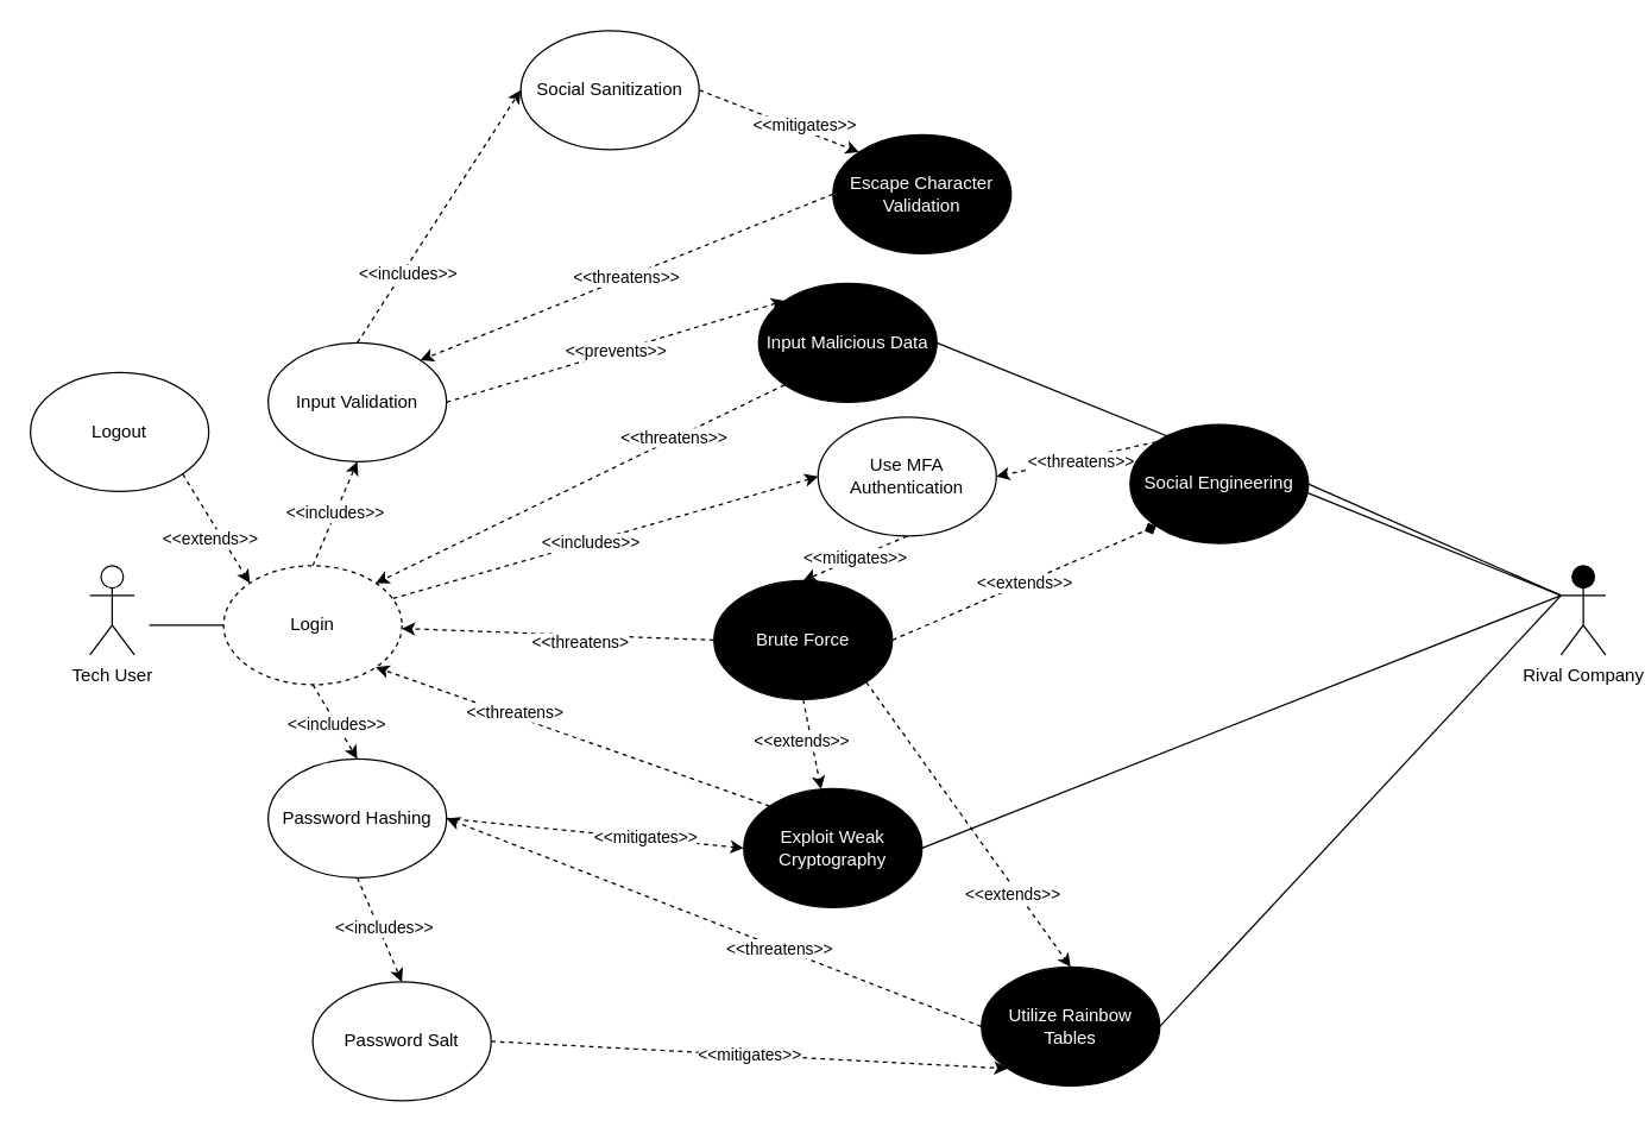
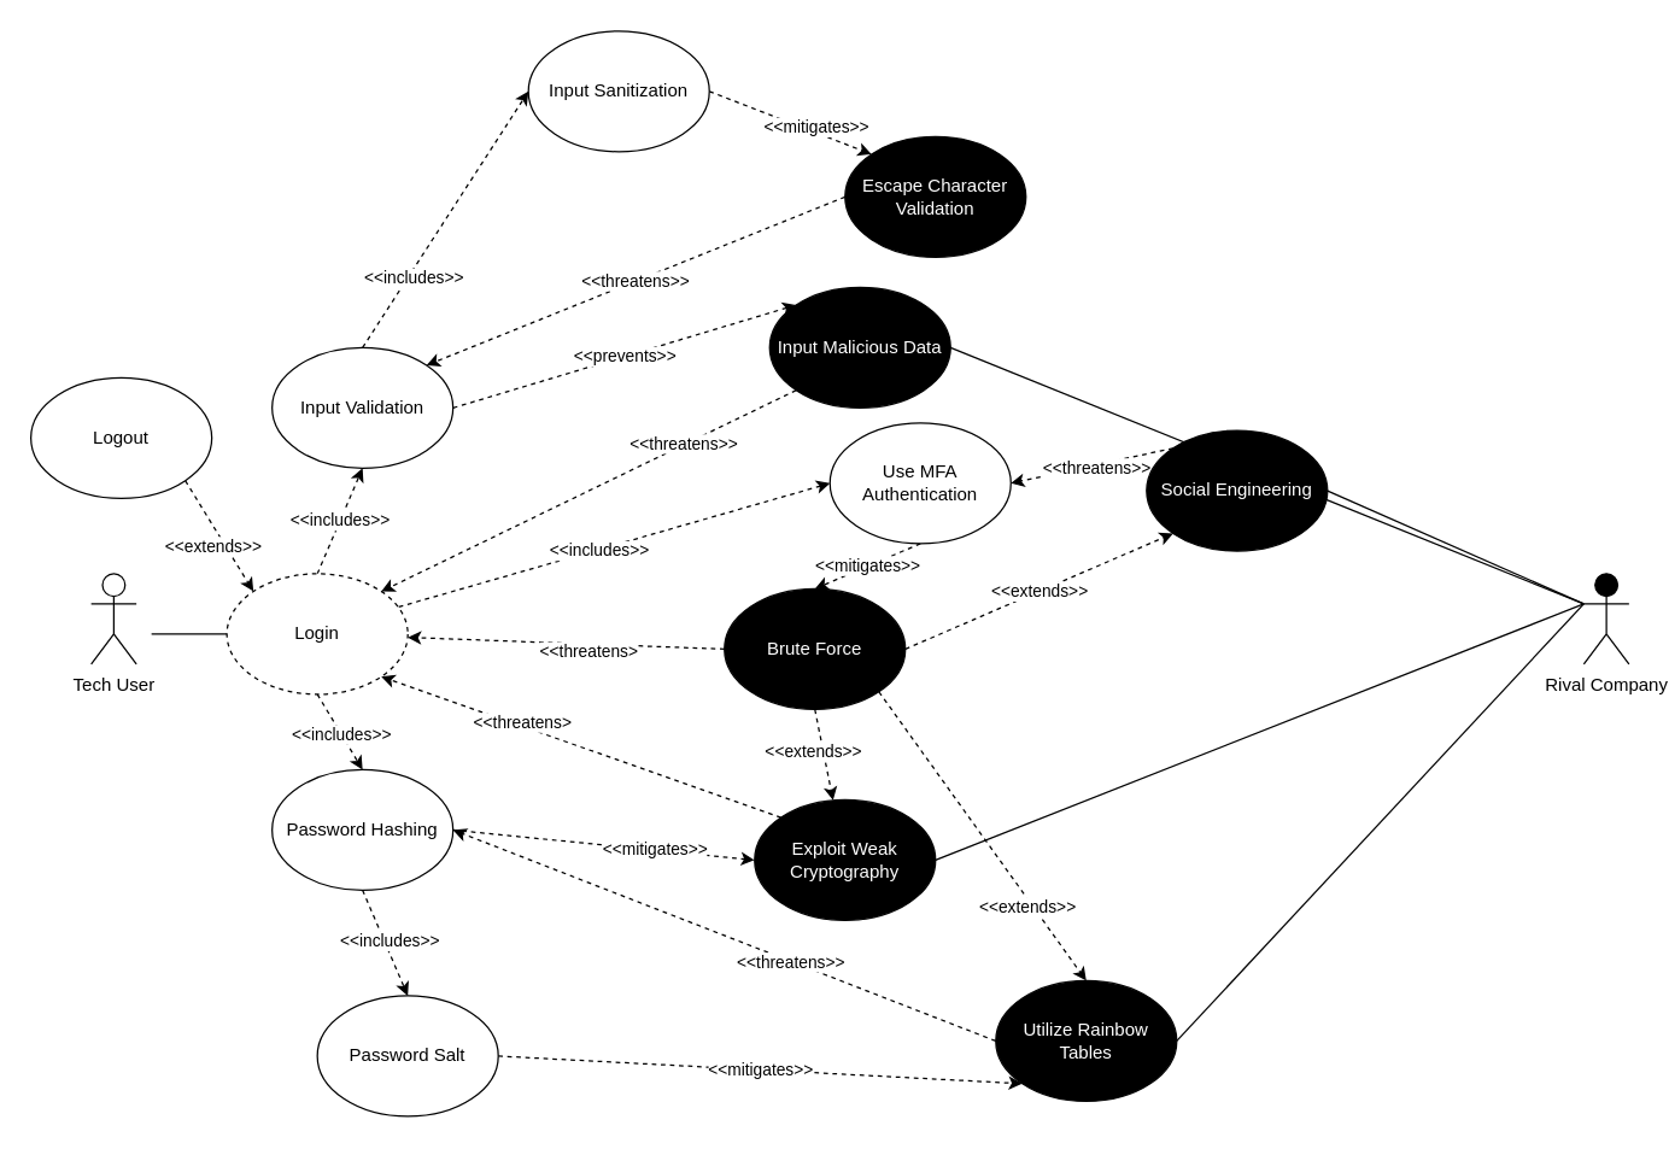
- <mxCell id="11" value="&lt;div&gt;Social Sanitization&lt;/div&gt;" style="ellipse;whiteSpace=wrap;html=1;fillColor=#FFFFFF;" parent="1" vertex="1"><mxGeometry x="350" y="20" width="120" height="80" as="geometry" /></mxCell>
+ <mxCell id="11" value="&lt;div&gt;Input Sanitization&lt;/div&gt;" style="ellipse;whiteSpace=wrap;html=1;fillColor=#FFFFFF;" parent="1" vertex="1"><mxGeometry x="350" y="20" width="120" height="80" as="geometry" /></mxCell>
- <mxCell id="55" value="&amp;lt;&amp;lt;extends&amp;gt;&amp;gt;" style="edgeStyle=none;rounded=0;orthogonalLoop=1;jettySize=auto;html=1;exitX=1;exitY=0.5;exitDx=0;exitDy=0;entryX=0;entryY=1;entryDx=0;entryDy=0;dashed=1;endArrow=diamond;" edge="1" parent="1" source="56" target="46"><mxGeometry relative="1" as="geometry" /></mxCell>
+ <mxCell id="55" value="&amp;lt;&amp;lt;extends&amp;gt;&amp;gt;" style="edgeStyle=none;rounded=0;orthogonalLoop=1;jettySize=auto;html=1;exitX=1;exitY=0.5;exitDx=0;exitDy=0;entryX=0;entryY=1;entryDx=0;entryDy=0;dashed=1;" edge="1" parent="1" source="56" target="46"><mxGeometry relative="1" as="geometry" /></mxCell>
